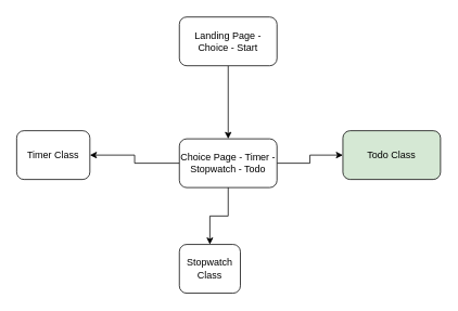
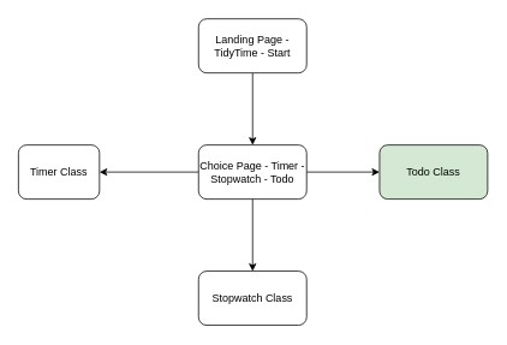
- <mxCell id="3" value="Landing Page - Choice - Start" style="rounded=1;whiteSpace=wrap;html=1;" vertex="1" parent="1"><mxGeometry x="220" y="20" width="120" height="60" as="geometry" /></mxCell>
+ <mxCell id="3" value="Landing Page - TidyTime - Start" style="rounded=1;whiteSpace=wrap;html=1;" vertex="1" parent="1"><mxGeometry x="220" y="20" width="120" height="60" as="geometry" /></mxCell>
- <mxCell id="7" value="Choice Page - Timer - Stopwatch - Todo" style="rounded=1;whiteSpace=wrap;html=1;" vertex="1" parent="1"><mxGeometry x="220" y="170" width="120" height="60" as="geometry" /></mxCell>
+ <mxCell id="7" value="Choice Page - Timer - Stopwatch - Todo" style="rounded=1;whiteSpace=wrap;html=1;" vertex="1" parent="1"><mxGeometry x="220" y="160" width="120" height="60" as="geometry" /></mxCell>
- <mxCell id="10" value="Stopwatch Class" style="whiteSpace=wrap;html=1;rounded=1;" vertex="1" parent="1"><mxGeometry x="220" y="300" width="75" height="60" as="geometry" /></mxCell>
+ <mxCell id="10" value="Stopwatch Class" style="whiteSpace=wrap;html=1;rounded=1;" vertex="1" parent="1"><mxGeometry x="220" y="300" width="120" height="60" as="geometry" /></mxCell>
